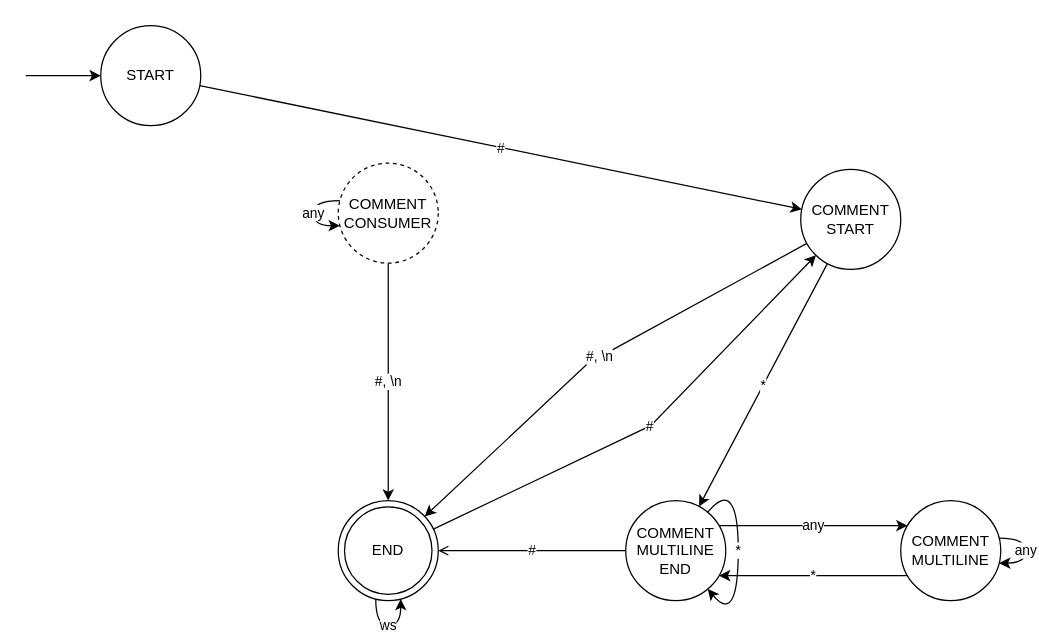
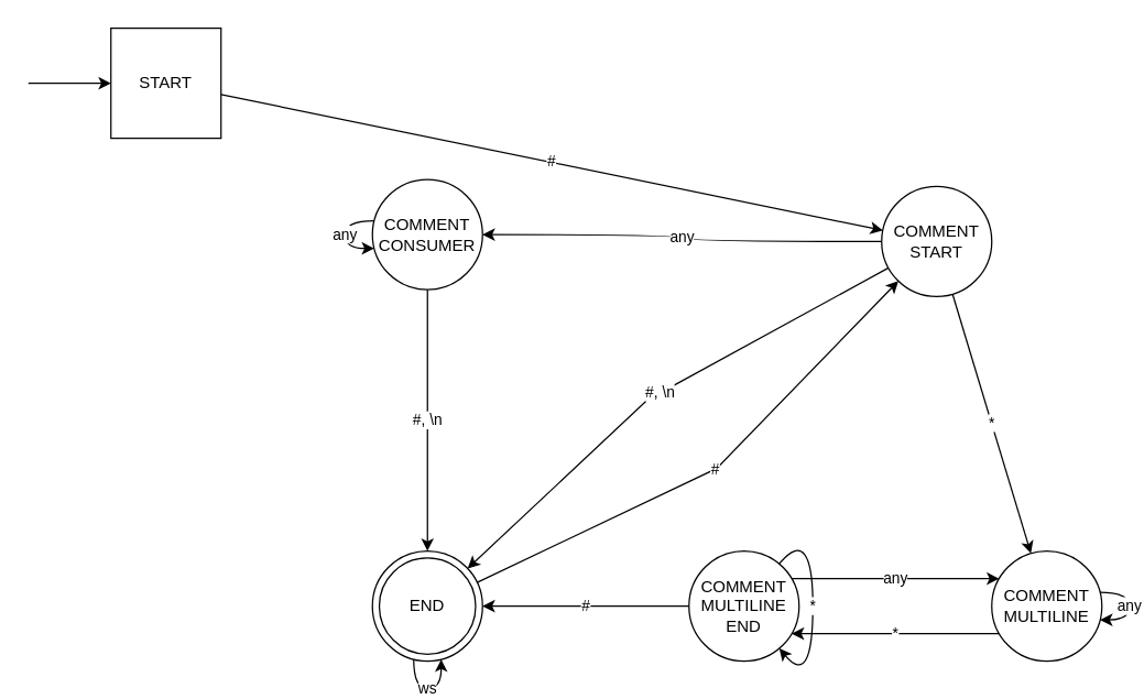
- <mxCell id="3" value="START" style="ellipse;whiteSpace=wrap;html=1;aspect=fixed;" vertex="1" parent="2"><mxGeometry x="60" width="80" height="80" as="geometry" /></mxCell>
+ <mxCell id="3" value="START" style="whiteSpace=wrap;html=1;aspect=fixed;rounded=0;" vertex="1" parent="2"><mxGeometry x="60" width="80" height="80" as="geometry" /></mxCell>
- <mxCell id="10" value="COMMENT&lt;br&gt;CONSUMER" style="ellipse;whiteSpace=wrap;html=1;aspect=fixed;fillColor=#ffffff;dashed=1;" vertex="1" parent="1"><mxGeometry x="270" y="130" width="80" height="80" as="geometry" /></mxCell>
+ <mxCell id="10" value="COMMENT&lt;br&gt;CONSUMER" style="ellipse;whiteSpace=wrap;html=1;aspect=fixed;fillColor=#ffffff;" vertex="1" parent="1"><mxGeometry x="270" y="130" width="80" height="80" as="geometry" /></mxCell>
+ <mxCell id="11" value="any" style="edgeStyle=orthogonalEdgeStyle;curved=1;rounded=0;orthogonalLoop=1;jettySize=auto;html=1;" edge="1" parent="1" source="14" target="10"><mxGeometry relative="1" as="geometry" /></mxCell>
- <mxCell id="12" value="*" style="rounded=0;orthogonalLoop=1;jettySize=auto;html=1;" edge="1" parent="1" source="14" target="22"><mxGeometry relative="1" as="geometry" /></mxCell>
+ <mxCell id="12" value="*" style="rounded=0;orthogonalLoop=1;jettySize=auto;html=1;" edge="1" parent="1" source="14" target="17"><mxGeometry relative="1" as="geometry" /></mxCell>
- <mxCell id="20" value="#" style="edgeStyle=orthogonalEdgeStyle;curved=1;rounded=0;orthogonalLoop=1;jettySize=auto;html=1;endArrow=open;" edge="1" parent="1" source="22" target="6"><mxGeometry relative="1" as="geometry" /></mxCell>
+ <mxCell id="20" value="#" style="edgeStyle=orthogonalEdgeStyle;curved=1;rounded=0;orthogonalLoop=1;jettySize=auto;html=1;" edge="1" parent="1" source="22" target="6"><mxGeometry relative="1" as="geometry" /></mxCell>
